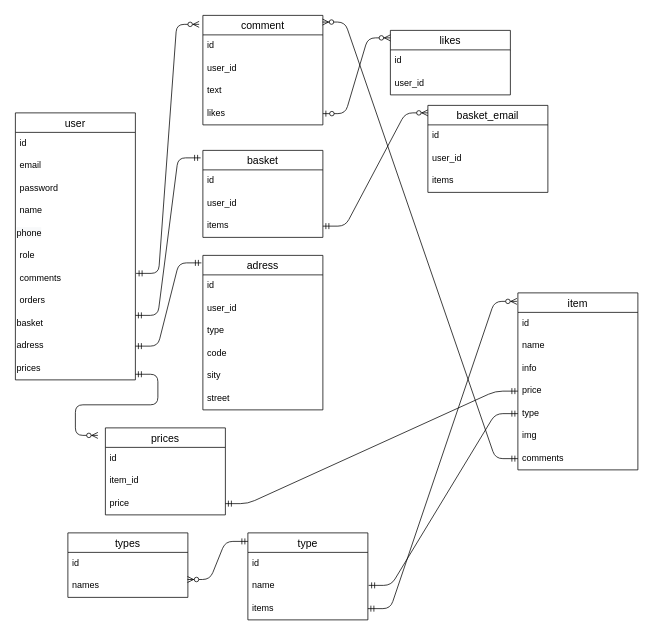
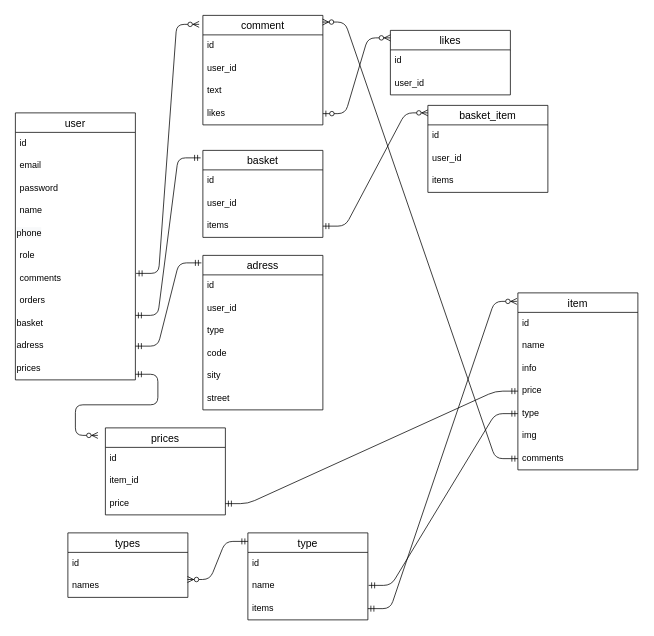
- <mxCell id="23" value="basket_email" style="swimlane;fontStyle=0;childLayout=stackLayout;horizontal=1;startSize=26;horizontalStack=0;resizeParent=1;resizeParentMax=0;resizeLast=0;collapsible=1;marginBottom=0;align=center;fontSize=14;" vertex="1" parent="1"><mxGeometry x="570" y="140" width="160" height="116" as="geometry" /></mxCell>
+ <mxCell id="23" value="basket_item" style="swimlane;fontStyle=0;childLayout=stackLayout;horizontal=1;startSize=26;horizontalStack=0;resizeParent=1;resizeParentMax=0;resizeLast=0;collapsible=1;marginBottom=0;align=center;fontSize=14;" vertex="1" parent="1"><mxGeometry x="570" y="140" width="160" height="116" as="geometry" /></mxCell>
